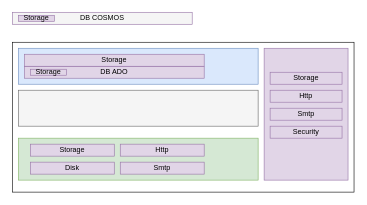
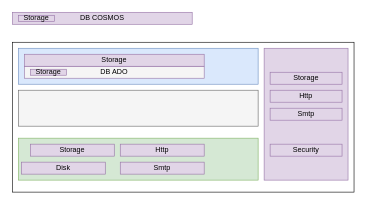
- <mxCell id="15" value="DB COSMOS" style="rounded=0;whiteSpace=wrap;html=1;fillColor=#f5f5f5;strokeColor=#9673a6;" parent="1" vertex="1"><mxGeometry x="20" y="20" width="300" height="20" as="geometry" /></mxCell>
+ <mxCell id="15" value="DB COSMOS" style="rounded=0;whiteSpace=wrap;html=1;fillColor=#e1d5e7;strokeColor=#9673a6;" parent="1" vertex="1"><mxGeometry x="20" y="20" width="300" height="20" as="geometry" /></mxCell>
- <mxCell id="14" value="DB ADO" style="rounded=0;whiteSpace=wrap;html=1;fillColor=#e1d5e7;strokeColor=#9673a6;" parent="1" vertex="1"><mxGeometry x="40" y="110" width="300" height="20" as="geometry" /></mxCell>
+ <mxCell id="14" value="DB ADO" style="rounded=0;whiteSpace=wrap;html=1;fillColor=#f5f5f5;strokeColor=#9673a6;" parent="1" vertex="1"><mxGeometry x="40" y="110" width="300" height="20" as="geometry" /></mxCell>
- <mxCell id="13" value="Security" style="rounded=0;whiteSpace=wrap;html=1;fillColor=#e1d5e7;strokeColor=#9673a6;" parent="1" vertex="1"><mxGeometry x="450" y="210" width="120" height="20" as="geometry" /></mxCell>
+ <mxCell id="13" value="Security" style="rounded=0;whiteSpace=wrap;html=1;fillColor=#e1d5e7;strokeColor=#9673a6;" parent="1" vertex="1"><mxGeometry x="450" y="240" width="120" height="20" as="geometry" /></mxCell>
- <mxCell id="7" value="Disk" style="rounded=0;whiteSpace=wrap;html=1;fillColor=#e1d5e7;strokeColor=#9673a6;" parent="1" vertex="1"><mxGeometry x="50" y="270" width="140" height="20" as="geometry" /></mxCell>
+ <mxCell id="7" value="Disk" style="rounded=0;whiteSpace=wrap;html=1;fillColor=#e1d5e7;strokeColor=#9673a6;" parent="1" vertex="1"><mxGeometry x="35" y="270" width="140" height="20" as="geometry" /></mxCell>
